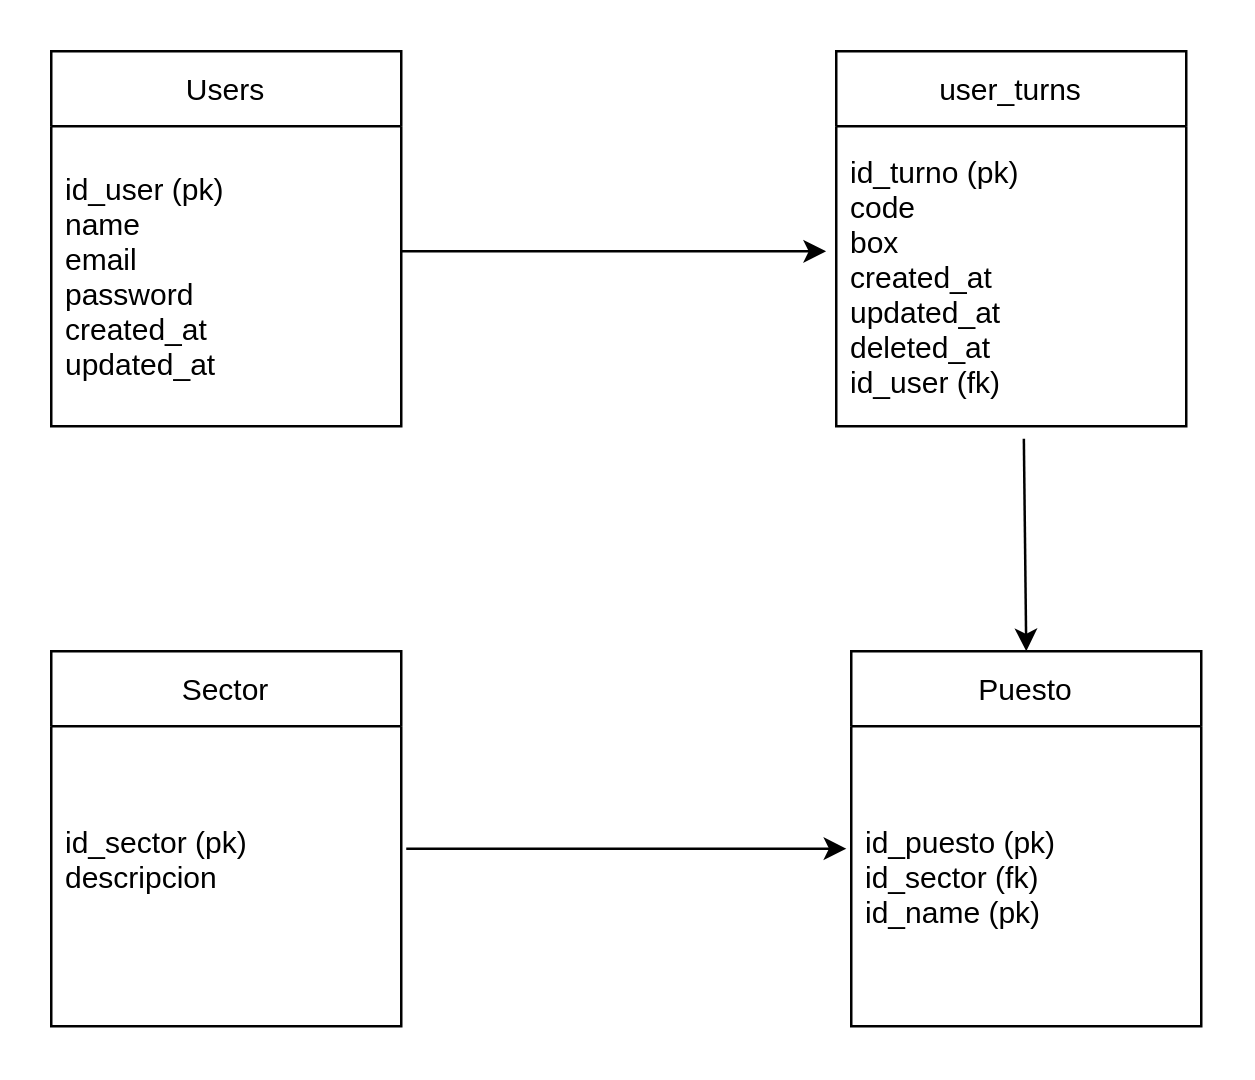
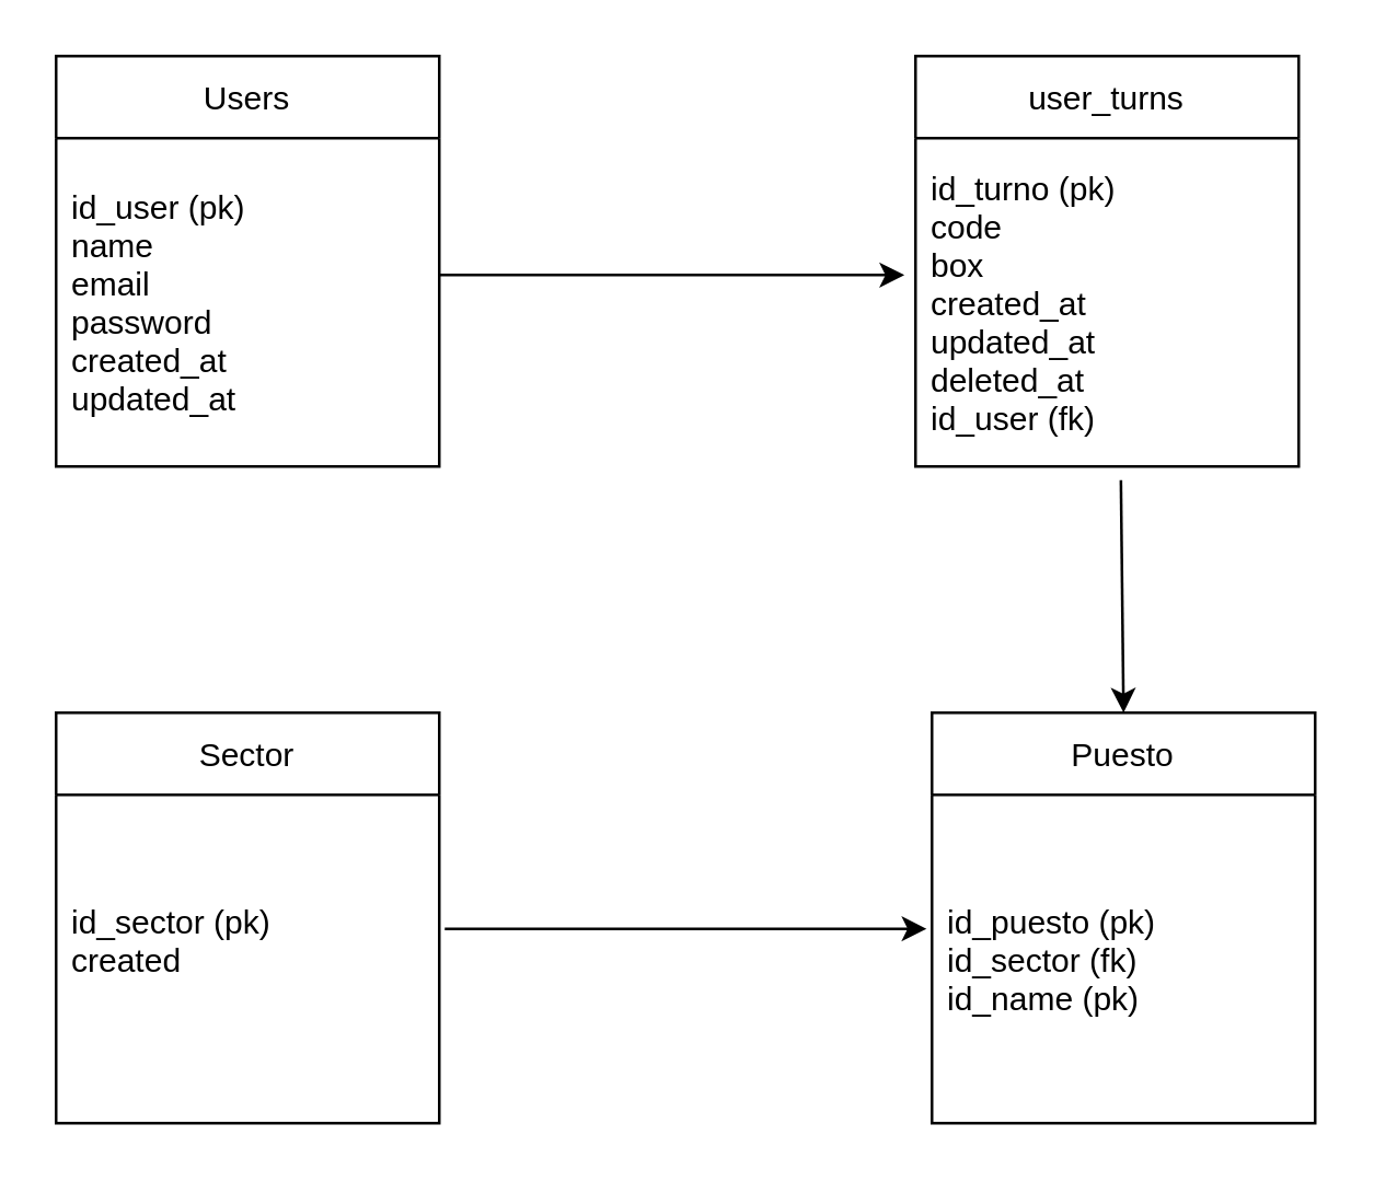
- <mxCell id="7" value="id_sector (pk)&#10;descripcion&#10;" style="text;strokeColor=none;fillColor=none;align=left;verticalAlign=middle;spacingLeft=4;spacingRight=4;overflow=hidden;points=[[0,0.5],[1,0.5]];portConstraint=eastwest;rotatable=0;" vertex="1" parent="6"><mxGeometry y="30" width="140" height="120" as="geometry" /></mxCell>
+ <mxCell id="7" value="id_sector (pk)&#10;created&#10;" style="text;strokeColor=none;fillColor=none;align=left;verticalAlign=middle;spacingLeft=4;spacingRight=4;overflow=hidden;points=[[0,0.5],[1,0.5]];portConstraint=eastwest;rotatable=0;" vertex="1" parent="6"><mxGeometry y="30" width="140" height="120" as="geometry" /></mxCell>
